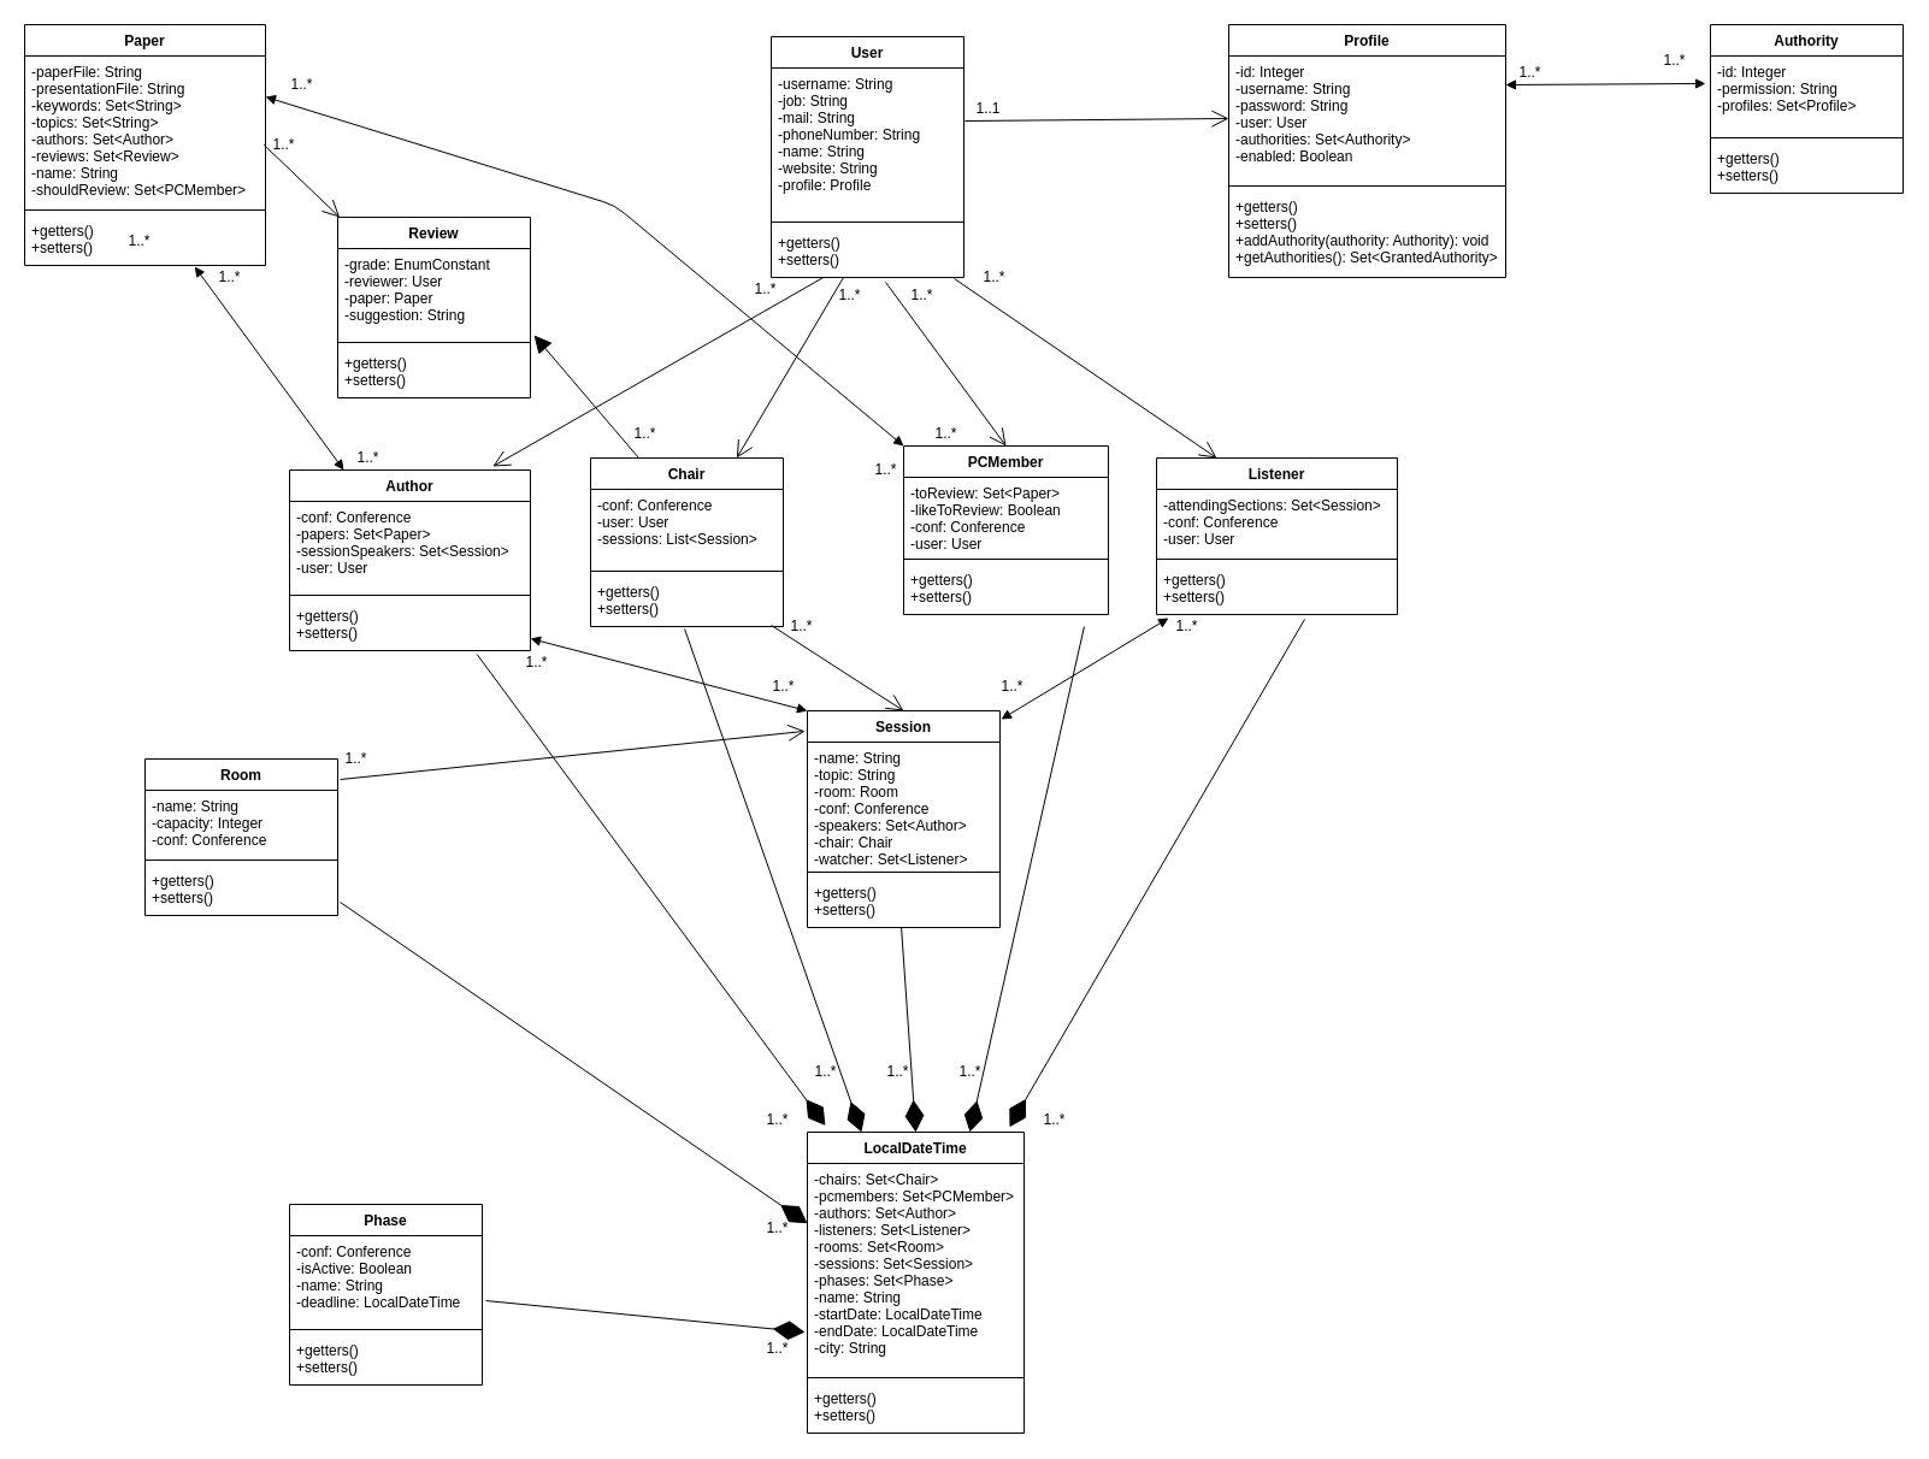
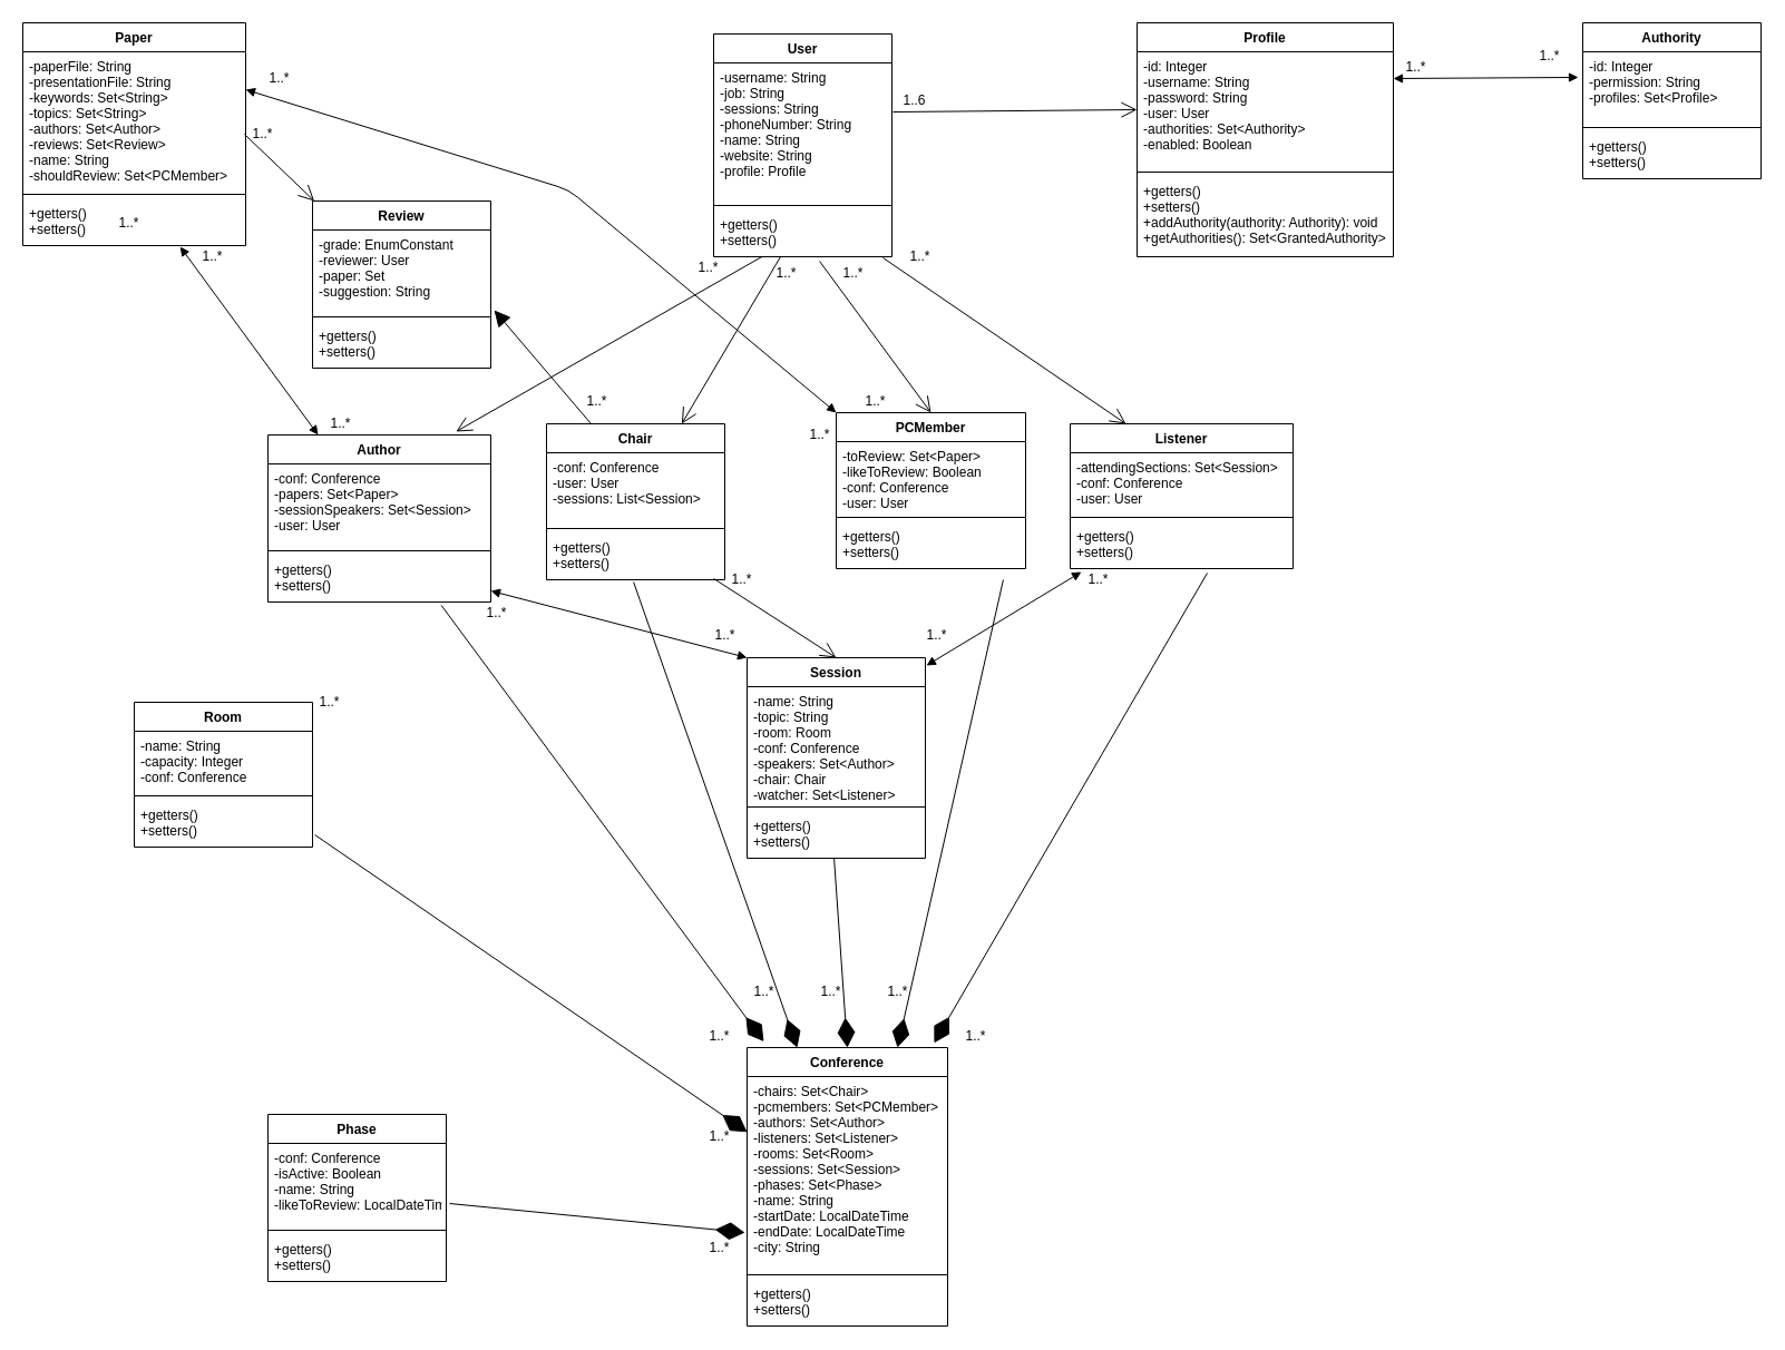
- <mxCell id="3" value="-username: String&#10;-job: String&#10;-mail: String&#10;-phoneNumber: String&#10;-name: String&#10;-website: String&#10;-profile: Profile&#10;" style="text;strokeColor=none;fillColor=none;align=left;verticalAlign=top;spacingLeft=4;spacingRight=4;overflow=hidden;rotatable=0;points=[[0,0.5],[1,0.5]];portConstraint=eastwest;" parent="2" vertex="1"><mxGeometry y="26" width="160" height="124" as="geometry" /></mxCell>
+ <mxCell id="3" value="-username: String&#10;-job: String&#10;-sessions: String&#10;-phoneNumber: String&#10;-name: String&#10;-website: String&#10;-profile: Profile&#10;" style="text;strokeColor=none;fillColor=none;align=left;verticalAlign=top;spacingLeft=4;spacingRight=4;overflow=hidden;rotatable=0;points=[[0,0.5],[1,0.5]];portConstraint=eastwest;" parent="2" vertex="1"><mxGeometry y="26" width="160" height="124" as="geometry" /></mxCell>
- <mxCell id="87" value="1..1" style="text;html=1;align=center;verticalAlign=middle;resizable=0;points=[];autosize=1;strokeColor=none;" vertex="1" parent="1"><mxGeometry x="800" y="80" width="40" height="20" as="geometry" /></mxCell>
+ <mxCell id="87" value="1..6" style="text;html=1;align=center;verticalAlign=middle;resizable=0;points=[];autosize=1;strokeColor=none;" vertex="1" parent="1"><mxGeometry x="800" y="80" width="40" height="20" as="geometry" /></mxCell>
- <mxCell id="23" value="-grade: EnumConstant&#10;-reviewer: User&#10;-paper: Paper&#10;-suggestion: String" style="text;strokeColor=none;fillColor=none;align=left;verticalAlign=top;spacingLeft=4;spacingRight=4;overflow=hidden;rotatable=0;points=[[0,0.5],[1,0.5]];portConstraint=eastwest;" parent="22" vertex="1"><mxGeometry y="26" width="160" height="74" as="geometry" /></mxCell>
+ <mxCell id="23" value="-grade: EnumConstant&#10;-reviewer: User&#10;-paper: Set&#10;-suggestion: String" style="text;strokeColor=none;fillColor=none;align=left;verticalAlign=top;spacingLeft=4;spacingRight=4;overflow=hidden;rotatable=0;points=[[0,0.5],[1,0.5]];portConstraint=eastwest;" parent="22" vertex="1"><mxGeometry y="26" width="160" height="74" as="geometry" /></mxCell>
- <mxCell id="52" value="" style="endArrow=open;endFill=1;endSize=12;html=1;exitX=1.013;exitY=0.131;exitDx=0;exitDy=0;exitPerimeter=0;entryX=-0.012;entryY=0.094;entryDx=0;entryDy=0;entryPerimeter=0;" parent="1" source="44" target="48" edge="1"><mxGeometry width="160" relative="1" as="geometry"><mxPoint x="300" y="690" as="sourcePoint" /><mxPoint x="460" y="690" as="targetPoint" /></mxGeometry></mxCell>
- <mxCell id="60" value="LocalDateTime" style="swimlane;fontStyle=1;align=center;verticalAlign=top;childLayout=stackLayout;horizontal=1;startSize=26;horizontalStack=0;resizeParent=1;resizeParentMax=0;resizeLast=0;collapsible=1;marginBottom=0;" parent="1" vertex="1"><mxGeometry x="670" y="940" width="180" height="250" as="geometry" /></mxCell>
+ <mxCell id="60" value="Conference" style="swimlane;fontStyle=1;align=center;verticalAlign=top;childLayout=stackLayout;horizontal=1;startSize=26;horizontalStack=0;resizeParent=1;resizeParentMax=0;resizeLast=0;collapsible=1;marginBottom=0;" parent="1" vertex="1"><mxGeometry x="670" y="940" width="180" height="250" as="geometry" /></mxCell>
- <mxCell id="57" value="-conf: Conference&#10;-isActive: Boolean&#10;-name: String&#10;-deadline: LocalDateTime" style="text;strokeColor=none;fillColor=none;align=left;verticalAlign=top;spacingLeft=4;spacingRight=4;overflow=hidden;rotatable=0;points=[[0,0.5],[1,0.5]];portConstraint=eastwest;" parent="56" vertex="1"><mxGeometry y="26" width="160" height="74" as="geometry" /></mxCell>
+ <mxCell id="57" value="-conf: Conference&#10;-isActive: Boolean&#10;-name: String&#10;-likeToReview: LocalDateTime" style="text;strokeColor=none;fillColor=none;align=left;verticalAlign=top;spacingLeft=4;spacingRight=4;overflow=hidden;rotatable=0;points=[[0,0.5],[1,0.5]];portConstraint=eastwest;" parent="56" vertex="1"><mxGeometry y="26" width="160" height="74" as="geometry" /></mxCell>
